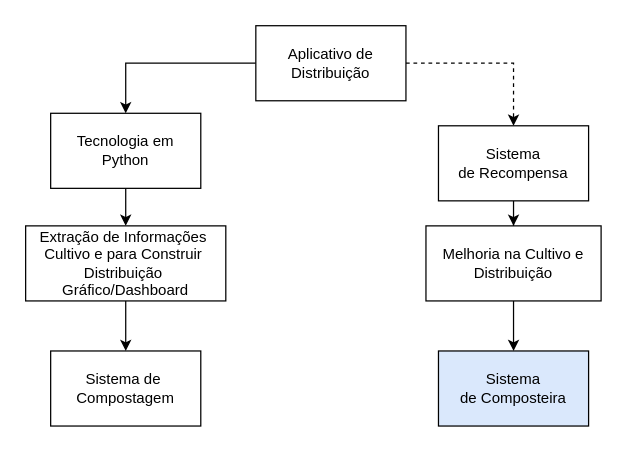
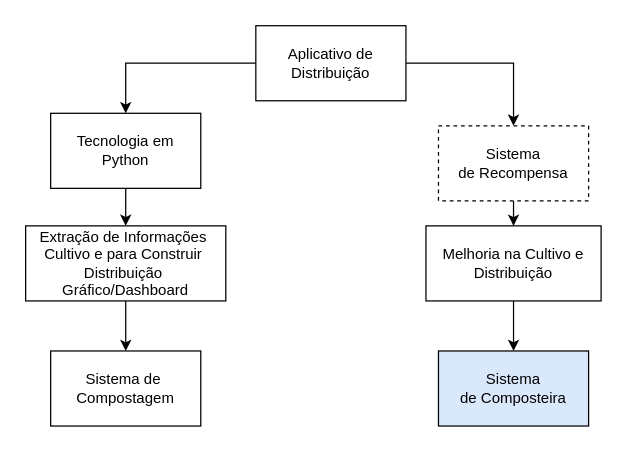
- <mxCell id="3" value="" style="edgeStyle=orthogonalEdgeStyle;rounded=0;orthogonalLoop=1;jettySize=auto;html=1;dashed=1;" edge="1" parent="1" source="4" target="12"><mxGeometry relative="1" as="geometry" /></mxCell>
+ <mxCell id="3" value="" style="edgeStyle=orthogonalEdgeStyle;rounded=0;orthogonalLoop=1;jettySize=auto;html=1;" edge="1" parent="1" source="4" target="12"><mxGeometry relative="1" as="geometry" /></mxCell>
- <mxCell id="12" value=" Sistema de&amp;nbsp;Recompensa" style="rounded=0;whiteSpace=wrap;html=1;" vertex="1" parent="1"><mxGeometry x="350" y="100" width="120" height="60" as="geometry" /></mxCell>
+ <mxCell id="12" value=" Sistema de&amp;nbsp;Recompensa" style="rounded=0;whiteSpace=wrap;html=1;dashed=1;" vertex="1" parent="1"><mxGeometry x="350" y="100" width="120" height="60" as="geometry" /></mxCell>
